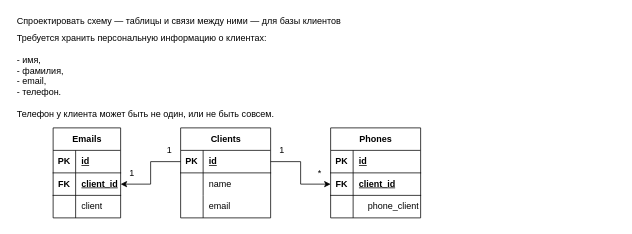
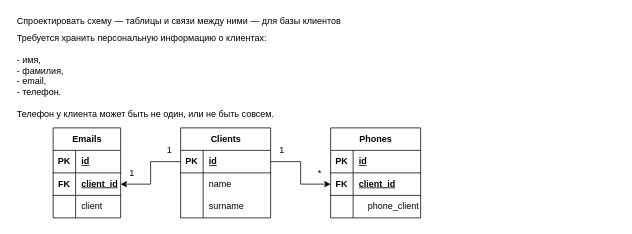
- <mxCell id="12" value="email" style="shape=partialRectangle;connectable=0;fillColor=none;top=0;left=0;bottom=0;right=0;align=left;spacingLeft=6;overflow=hidden;whiteSpace=wrap;html=1;" parent="10" vertex="1"><mxGeometry x="30" width="90" height="30" as="geometry"><mxRectangle width="90" height="30" as="alternateBounds" /></mxGeometry></mxCell>
+ <mxCell id="12" value="surname" style="shape=partialRectangle;connectable=0;fillColor=none;top=0;left=0;bottom=0;right=0;align=left;spacingLeft=6;overflow=hidden;whiteSpace=wrap;html=1;" parent="10" vertex="1"><mxGeometry x="30" width="90" height="30" as="geometry"><mxRectangle width="90" height="30" as="alternateBounds" /></mxGeometry></mxCell>
